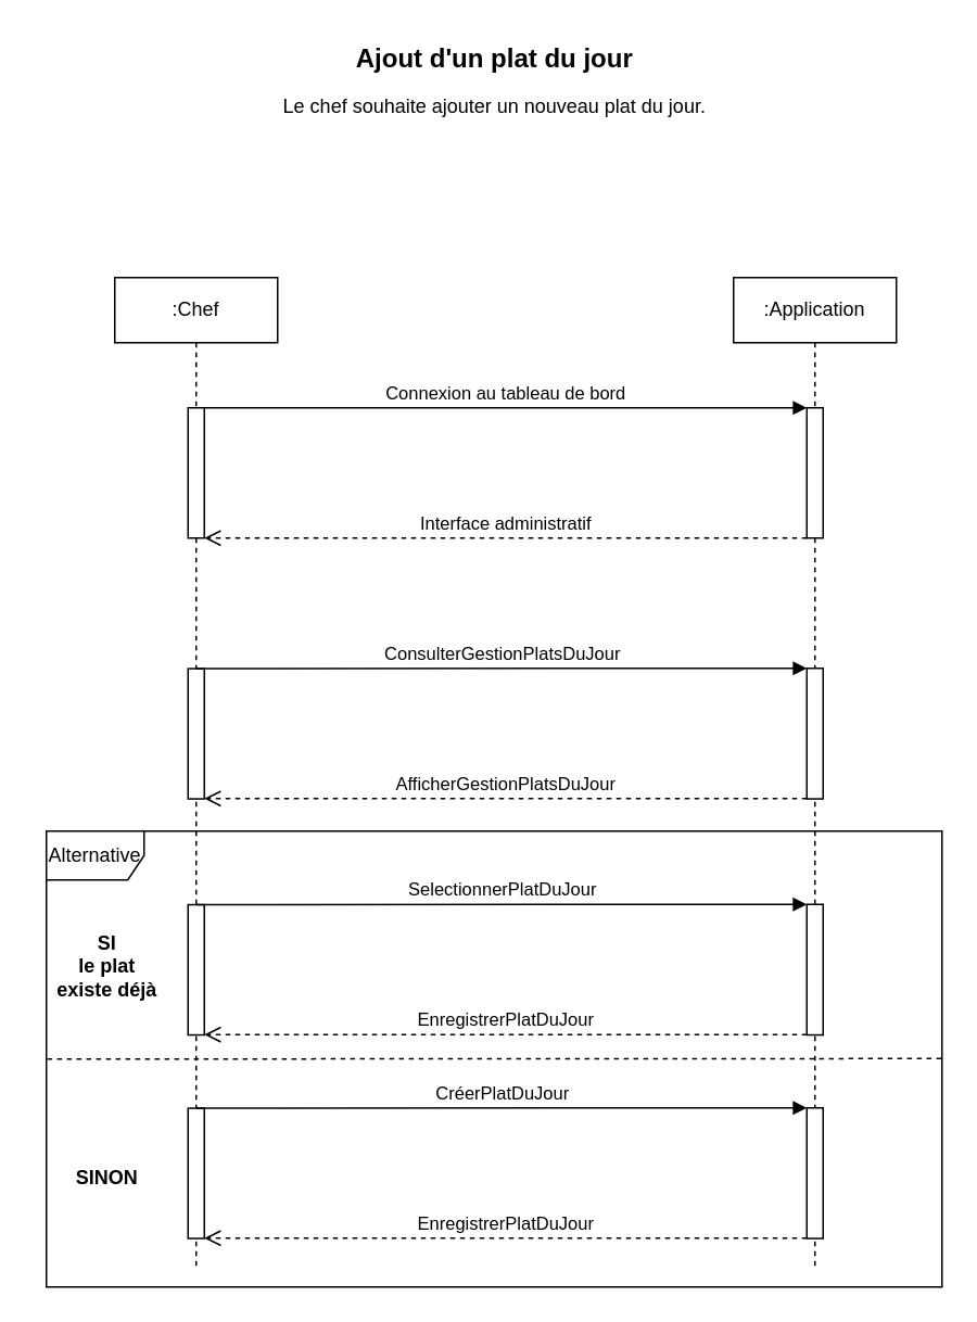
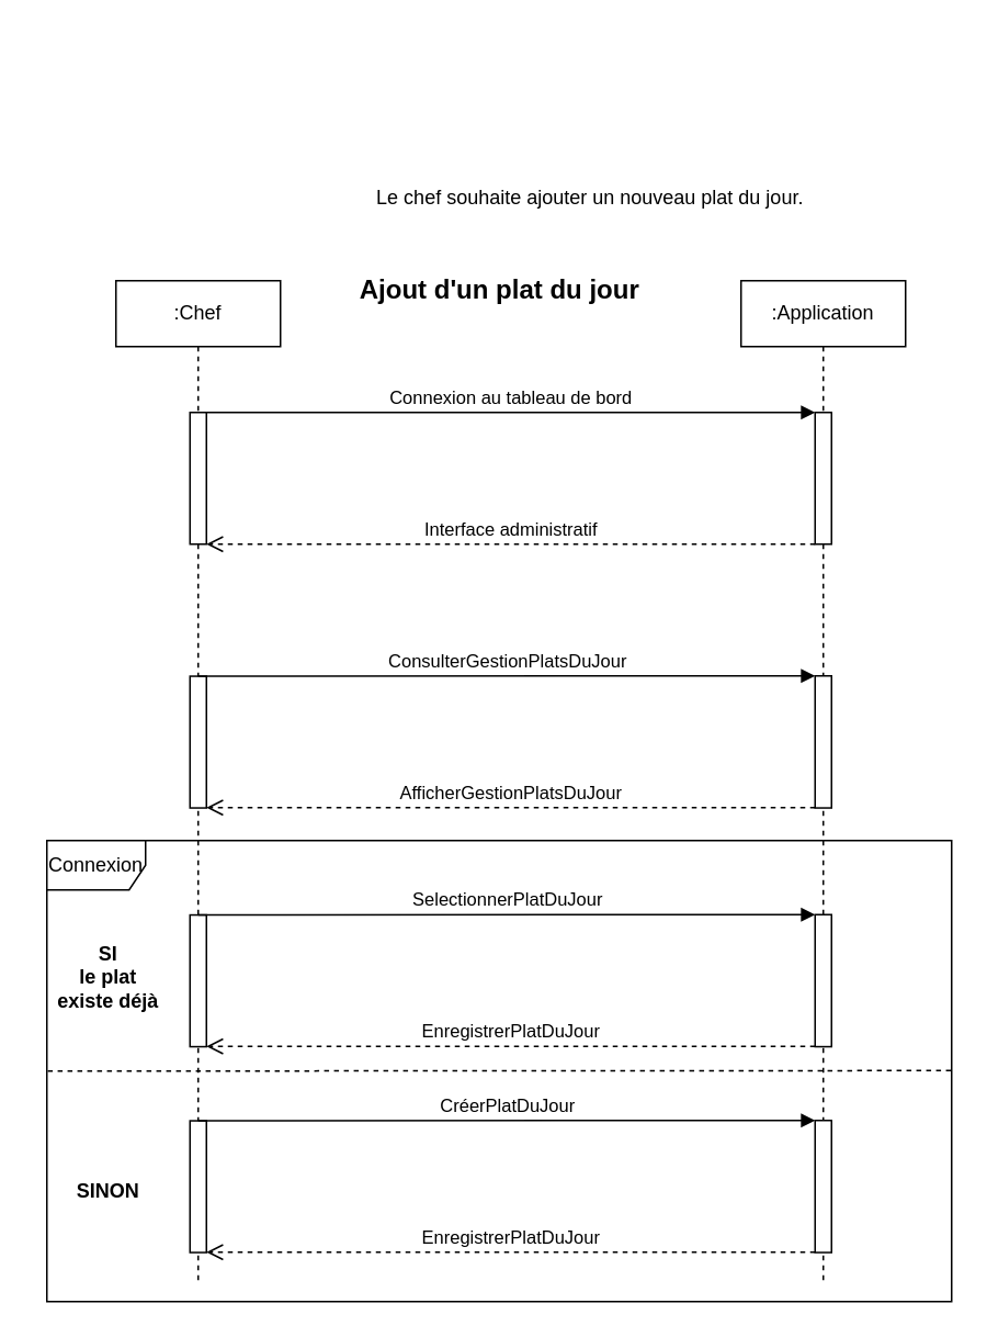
- <mxCell id="2" value="Ajout d'un plat du jour" style="text;html=1;align=center;verticalAlign=middle;resizable=0;points=[];autosize=1;strokeColor=none;fillColor=none;strokeWidth=1;fontStyle=1;fontSize=16;" vertex="1" parent="1"><mxGeometry x="208" y="20" width="190" height="30" as="geometry" /></mxCell>
+ <mxCell id="2" value="Ajout d'un plat du jour" style="text;html=1;align=center;verticalAlign=middle;resizable=0;points=[];autosize=1;strokeColor=none;fillColor=none;strokeWidth=1;fontStyle=1;fontSize=16;" vertex="1" parent="1"><mxGeometry x="208" y="160" width="190" height="30" as="geometry" /></mxCell>
- <mxCell id="3" value="Le chef souhaite ajouter un nouveau plat du jour." style="text;html=1;align=center;verticalAlign=middle;resizable=0;points=[];autosize=1;strokeColor=none;fillColor=none;" vertex="1" parent="1"><mxGeometry x="158" y="50" width="290" height="30" as="geometry" /></mxCell>
+ <mxCell id="3" value="Le chef souhaite ajouter un nouveau plat du jour." style="text;html=1;align=center;verticalAlign=middle;resizable=0;points=[];autosize=1;strokeColor=none;fillColor=none;" vertex="1" parent="1"><mxGeometry x="213" y="105" width="290" height="30" as="geometry" /></mxCell>
- <mxCell id="22" value="Alternative" style="shape=umlFrame;whiteSpace=wrap;html=1;pointerEvents=0;" vertex="1" parent="1"><mxGeometry x="28" y="510" width="550" height="280" as="geometry" /></mxCell>
+ <mxCell id="22" value="Connexion" style="shape=umlFrame;whiteSpace=wrap;html=1;pointerEvents=0;" vertex="1" parent="1"><mxGeometry x="28" y="510" width="550" height="280" as="geometry" /></mxCell>
